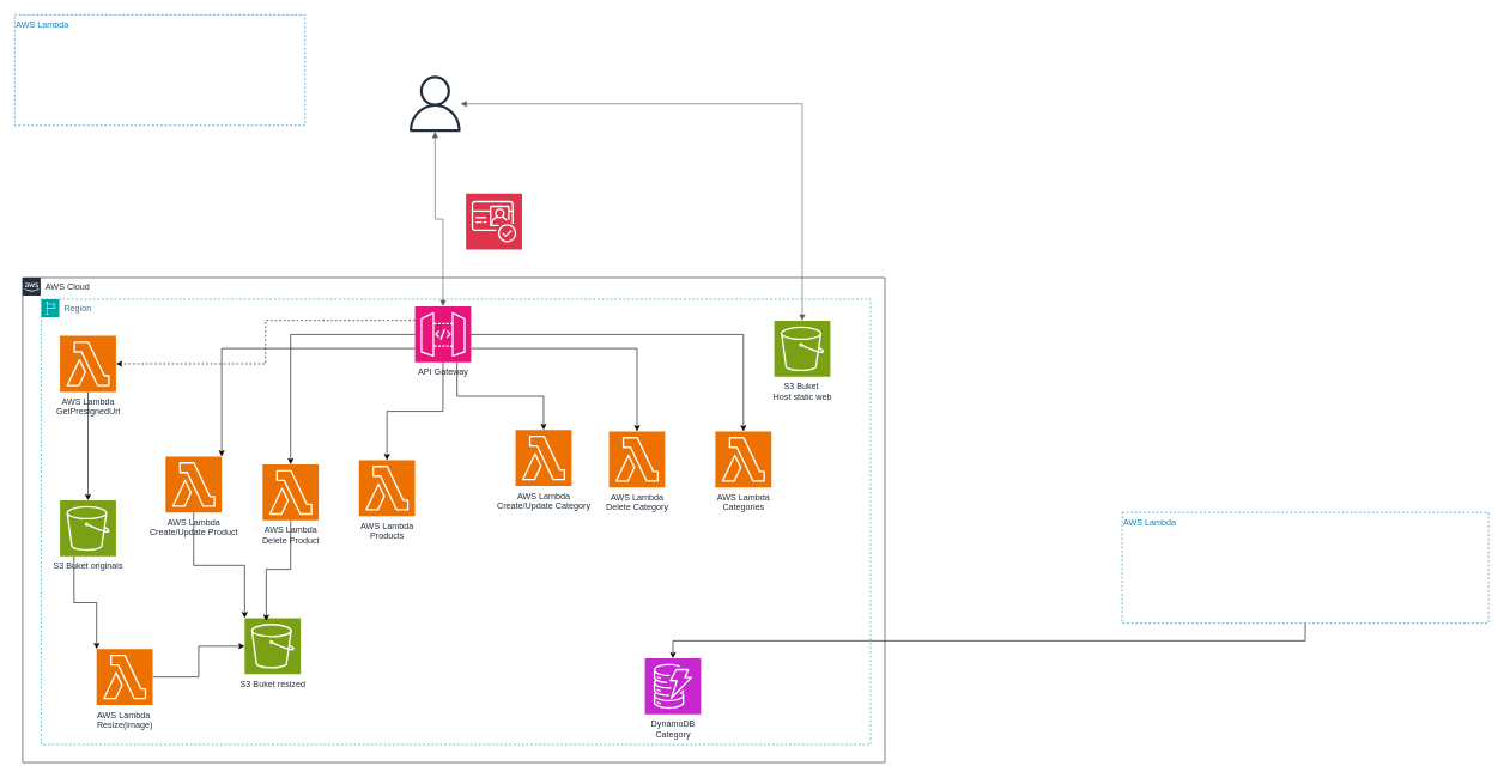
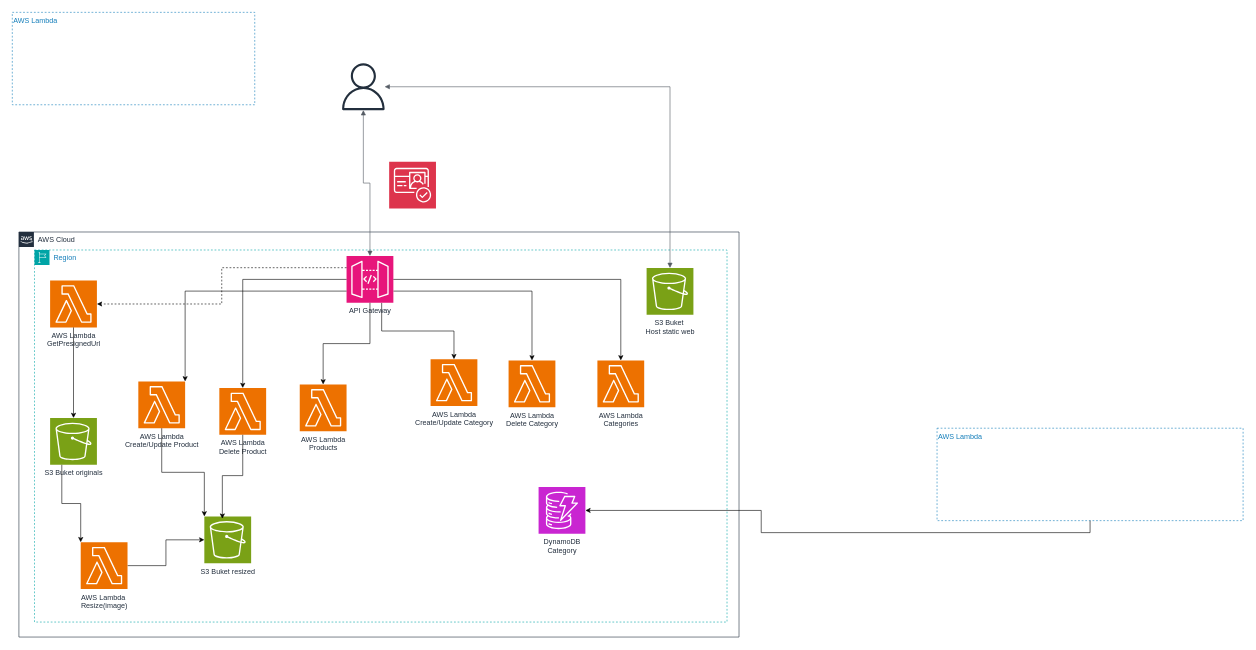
- <mxCell id="19" value="DynamoDB&lt;div&gt;Category&lt;/div&gt;" style="sketch=0;points=[[0,0,0],[0.25,0,0],[0.5,0,0],[0.75,0,0],[1,0,0],[0,1,0],[0.25,1,0],[0.5,1,0],[0.75,1,0],[1,1,0],[0,0.25,0],[0,0.5,0],[0,0.75,0],[1,0.25,0],[1,0.5,0],[1,0.75,0]];outlineConnect=0;fontColor=#232F3E;fillColor=#C925D1;strokeColor=#ffffff;dashed=0;verticalLabelPosition=bottom;verticalAlign=top;align=center;html=1;fontSize=12;fontStyle=0;aspect=fixed;shape=mxgraph.aws4.resourceIcon;resIcon=mxgraph.aws4.dynamodb;" parent="3" vertex="1"><mxGeometry x="840" y="500" width="78" height="78" as="geometry" /></mxCell>
+ <mxCell id="19" value="DynamoDB&lt;div&gt;Category&lt;/div&gt;" style="sketch=0;points=[[0,0,0],[0.25,0,0],[0.5,0,0],[0.75,0,0],[1,0,0],[0,1,0],[0.25,1,0],[0.5,1,0],[0.75,1,0],[1,1,0],[0,0.25,0],[0,0.5,0],[0,0.75,0],[1,0.25,0],[1,0.5,0],[1,0.75,0]];outlineConnect=0;fontColor=#232F3E;fillColor=#C925D1;strokeColor=#ffffff;dashed=0;verticalLabelPosition=bottom;verticalAlign=top;align=center;html=1;fontSize=12;fontStyle=0;aspect=fixed;shape=mxgraph.aws4.resourceIcon;resIcon=mxgraph.aws4.dynamodb;" parent="3" vertex="1"><mxGeometry x="840" y="395" width="78" height="78" as="geometry" /></mxCell>
